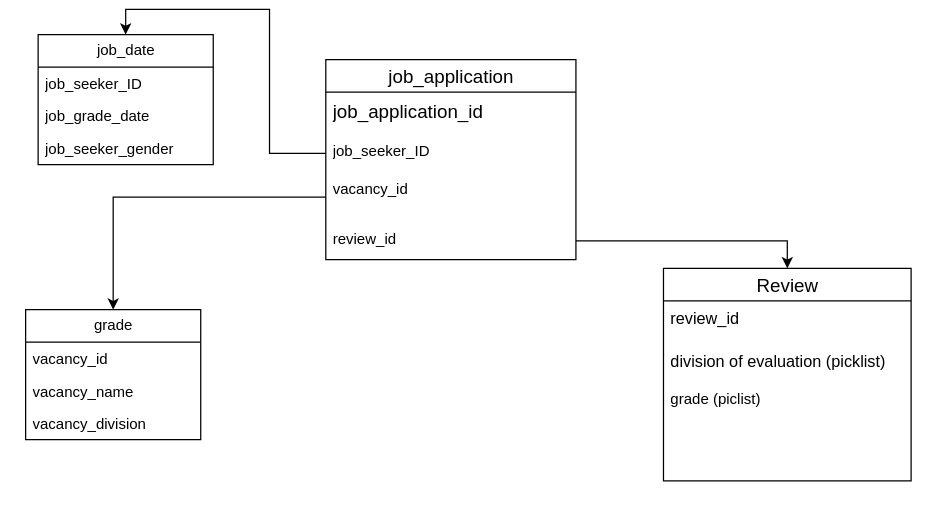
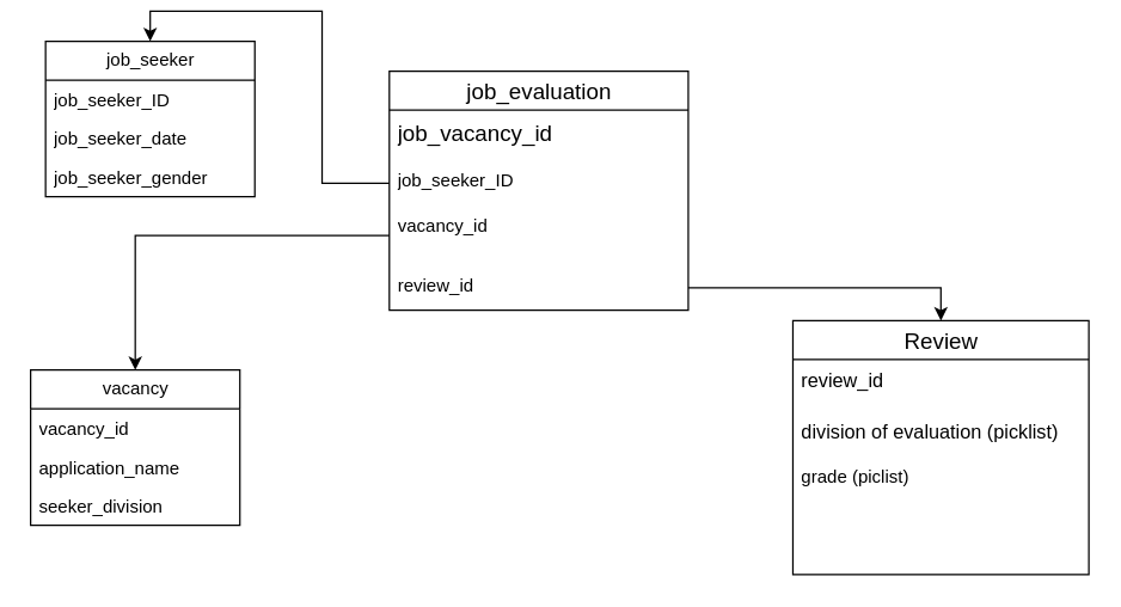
- <mxCell id="2" value="&lt;span style=&quot;&quot;&gt;job_date&lt;/span&gt;" style="swimlane;fontStyle=0;childLayout=stackLayout;horizontal=1;startSize=26;fillColor=none;horizontalStack=0;resizeParent=1;resizeParentMax=0;resizeLast=0;collapsible=1;marginBottom=0;html=1;" parent="1" vertex="1"><mxGeometry x="30" y="20" width="140" height="104" as="geometry"><mxRectangle x="600" y="20" width="100" height="30" as="alternateBounds" /></mxGeometry></mxCell>
+ <mxCell id="2" value="&lt;span style=&quot;&quot;&gt;job_seeker&lt;/span&gt;" style="swimlane;fontStyle=0;childLayout=stackLayout;horizontal=1;startSize=26;fillColor=none;horizontalStack=0;resizeParent=1;resizeParentMax=0;resizeLast=0;collapsible=1;marginBottom=0;html=1;" parent="1" vertex="1"><mxGeometry x="30" y="20" width="140" height="104" as="geometry"><mxRectangle x="600" y="20" width="100" height="30" as="alternateBounds" /></mxGeometry></mxCell>
- <mxCell id="13" value="&lt;div style=&quot;text-align: left;&quot;&gt;&lt;span style=&quot;background-color: initial; font-size: 15px;&quot;&gt;job_application&lt;/span&gt;&lt;/div&gt;" style="swimlane;fontStyle=0;childLayout=stackLayout;horizontal=1;startSize=26;fillColor=none;horizontalStack=0;resizeParent=1;resizeParentMax=0;resizeLast=0;collapsible=1;marginBottom=0;html=1;" parent="1" vertex="1"><mxGeometry x="260" y="40" width="200" height="160" as="geometry"><mxRectangle x="280" y="100" width="100" height="30" as="alternateBounds" /></mxGeometry></mxCell>
+ <mxCell id="13" value="&lt;div style=&quot;text-align: left;&quot;&gt;&lt;span style=&quot;background-color: initial; font-size: 15px;&quot;&gt;job_evaluation&lt;/span&gt;&lt;/div&gt;" style="swimlane;fontStyle=0;childLayout=stackLayout;horizontal=1;startSize=26;fillColor=none;horizontalStack=0;resizeParent=1;resizeParentMax=0;resizeLast=0;collapsible=1;marginBottom=0;html=1;" parent="1" vertex="1"><mxGeometry x="260" y="40" width="200" height="160" as="geometry"><mxRectangle x="280" y="100" width="100" height="30" as="alternateBounds" /></mxGeometry></mxCell>
- <mxCell id="14" value="&lt;font style=&quot;font-size: 13px;&quot;&gt;&lt;span style=&quot;font-size: 15px;&quot;&gt;job_application_id&lt;/span&gt;&lt;br&gt;&lt;/font&gt;" style="text;strokeColor=none;fillColor=none;align=left;verticalAlign=top;spacingLeft=4;spacingRight=4;overflow=hidden;rotatable=0;points=[[0,0.5],[1,0.5]];portConstraint=eastwest;whiteSpace=wrap;html=1;" parent="13" vertex="1"><mxGeometry y="26" width="200" height="34" as="geometry" /></mxCell>
+ <mxCell id="14" value="&lt;font style=&quot;font-size: 13px;&quot;&gt;&lt;span style=&quot;font-size: 15px;&quot;&gt;job_vacancy_id&lt;/span&gt;&lt;br&gt;&lt;/font&gt;" style="text;strokeColor=none;fillColor=none;align=left;verticalAlign=top;spacingLeft=4;spacingRight=4;overflow=hidden;rotatable=0;points=[[0,0.5],[1,0.5]];portConstraint=eastwest;whiteSpace=wrap;html=1;" parent="13" vertex="1"><mxGeometry y="26" width="200" height="34" as="geometry" /></mxCell>
- <mxCell id="4" value="&lt;span style=&quot;text-align: center;&quot;&gt;job_grade_date&lt;/span&gt;" style="text;strokeColor=none;fillColor=none;align=left;verticalAlign=top;spacingLeft=4;spacingRight=4;overflow=hidden;rotatable=0;points=[[0,0.5],[1,0.5]];portConstraint=eastwest;whiteSpace=wrap;html=1;" parent="2" vertex="1"><mxGeometry y="52" width="140" height="26" as="geometry" /></mxCell>
+ <mxCell id="4" value="&lt;span style=&quot;text-align: center;&quot;&gt;job_seeker_date&lt;/span&gt;" style="text;strokeColor=none;fillColor=none;align=left;verticalAlign=top;spacingLeft=4;spacingRight=4;overflow=hidden;rotatable=0;points=[[0,0.5],[1,0.5]];portConstraint=eastwest;whiteSpace=wrap;html=1;" parent="2" vertex="1"><mxGeometry y="52" width="140" height="26" as="geometry" /></mxCell>
- <mxCell id="6" value="&lt;span style=&quot;&quot;&gt;grade&lt;/span&gt;" style="swimlane;fontStyle=0;childLayout=stackLayout;horizontal=1;startSize=26;fillColor=none;horizontalStack=0;resizeParent=1;resizeParentMax=0;resizeLast=0;collapsible=1;marginBottom=0;html=1;" parent="1" vertex="1"><mxGeometry x="20" y="240" width="140" height="104" as="geometry"><mxRectangle x="600" y="20" width="100" height="30" as="alternateBounds" /></mxGeometry></mxCell>
+ <mxCell id="6" value="&lt;span style=&quot;&quot;&gt;vacancy&lt;/span&gt;" style="swimlane;fontStyle=0;childLayout=stackLayout;horizontal=1;startSize=26;fillColor=none;horizontalStack=0;resizeParent=1;resizeParentMax=0;resizeLast=0;collapsible=1;marginBottom=0;html=1;" parent="1" vertex="1"><mxGeometry x="20" y="240" width="140" height="104" as="geometry"><mxRectangle x="600" y="20" width="100" height="30" as="alternateBounds" /></mxGeometry></mxCell>
- <mxCell id="8" value="vacancy_name" style="text;strokeColor=none;fillColor=none;align=left;verticalAlign=top;spacingLeft=4;spacingRight=4;overflow=hidden;rotatable=0;points=[[0,0.5],[1,0.5]];portConstraint=eastwest;whiteSpace=wrap;html=1;" parent="6" vertex="1"><mxGeometry y="52" width="140" height="26" as="geometry" /></mxCell>
+ <mxCell id="8" value="application_name" style="text;strokeColor=none;fillColor=none;align=left;verticalAlign=top;spacingLeft=4;spacingRight=4;overflow=hidden;rotatable=0;points=[[0,0.5],[1,0.5]];portConstraint=eastwest;whiteSpace=wrap;html=1;" parent="6" vertex="1"><mxGeometry y="52" width="140" height="26" as="geometry" /></mxCell>
- <mxCell id="9" value="vacancy_division" style="text;strokeColor=none;fillColor=none;align=left;verticalAlign=top;spacingLeft=4;spacingRight=4;overflow=hidden;rotatable=0;points=[[0,0.5],[1,0.5]];portConstraint=eastwest;whiteSpace=wrap;html=1;" parent="6" vertex="1"><mxGeometry y="78" width="140" height="26" as="geometry" /></mxCell>
+ <mxCell id="9" value="seeker_division" style="text;strokeColor=none;fillColor=none;align=left;verticalAlign=top;spacingLeft=4;spacingRight=4;overflow=hidden;rotatable=0;points=[[0,0.5],[1,0.5]];portConstraint=eastwest;whiteSpace=wrap;html=1;" parent="6" vertex="1"><mxGeometry y="78" width="140" height="26" as="geometry" /></mxCell>
